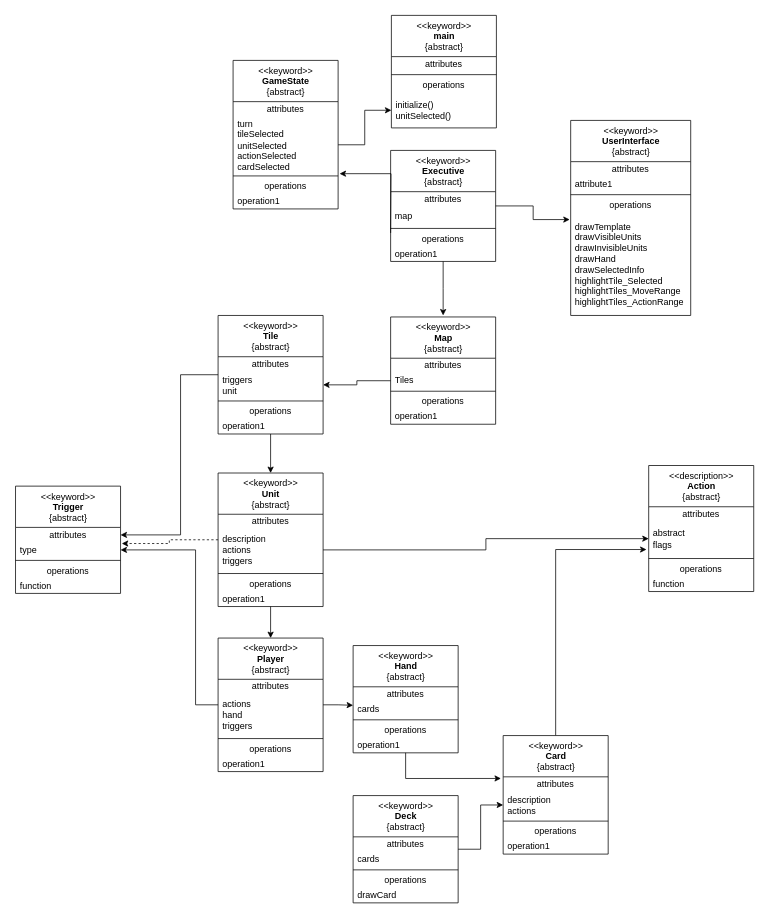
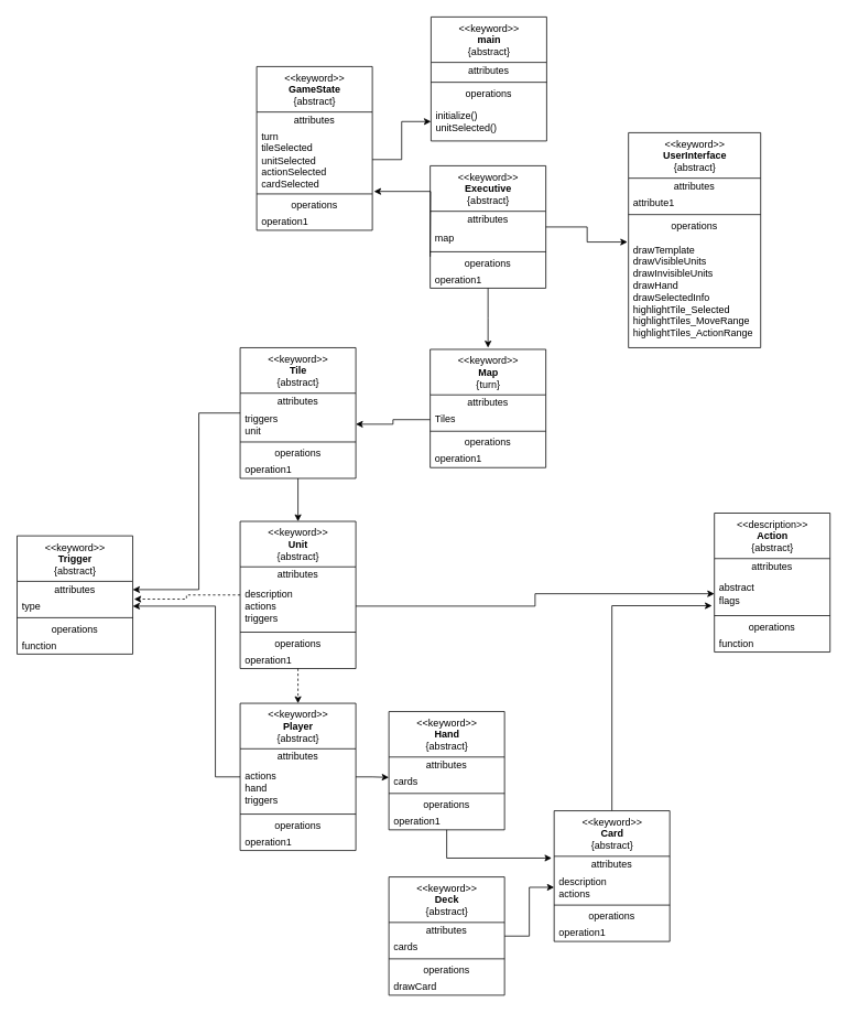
- <mxCell id="19" value="&amp;lt;&amp;lt;keyword&amp;gt;&amp;gt;&lt;br&gt;&lt;b&gt;Map&lt;/b&gt;&lt;br&gt;{abstract}" style="swimlane;fontStyle=0;align=center;verticalAlign=top;childLayout=stackLayout;horizontal=1;startSize=55;horizontalStack=0;resizeParent=1;resizeParentMax=0;resizeLast=0;collapsible=0;marginBottom=0;html=1;" vertex="1" parent="1"><mxGeometry x="520" y="422" width="140" height="143" as="geometry" /></mxCell>
+ <mxCell id="19" value="&amp;lt;&amp;lt;keyword&amp;gt;&amp;gt;&lt;br&gt;&lt;b&gt;Map&lt;/b&gt;&lt;br&gt;{turn}" style="swimlane;fontStyle=0;align=center;verticalAlign=top;childLayout=stackLayout;horizontal=1;startSize=55;horizontalStack=0;resizeParent=1;resizeParentMax=0;resizeLast=0;collapsible=0;marginBottom=0;html=1;" vertex="1" parent="1"><mxGeometry x="520" y="422" width="140" height="143" as="geometry" /></mxCell>
- <mxCell id="33" style="edgeStyle=orthogonalEdgeStyle;rounded=0;orthogonalLoop=1;jettySize=auto;html=1;entryX=0.5;entryY=0;entryDx=0;entryDy=0;" edge="1" parent="1" source="35" target="43"><mxGeometry relative="1" as="geometry" /></mxCell>
+ <mxCell id="33" style="edgeStyle=orthogonalEdgeStyle;rounded=0;orthogonalLoop=1;jettySize=auto;html=1;entryX=0.5;entryY=0;entryDx=0;entryDy=0;dashed=1;" edge="1" parent="1" source="35" target="43"><mxGeometry relative="1" as="geometry" /></mxCell>
